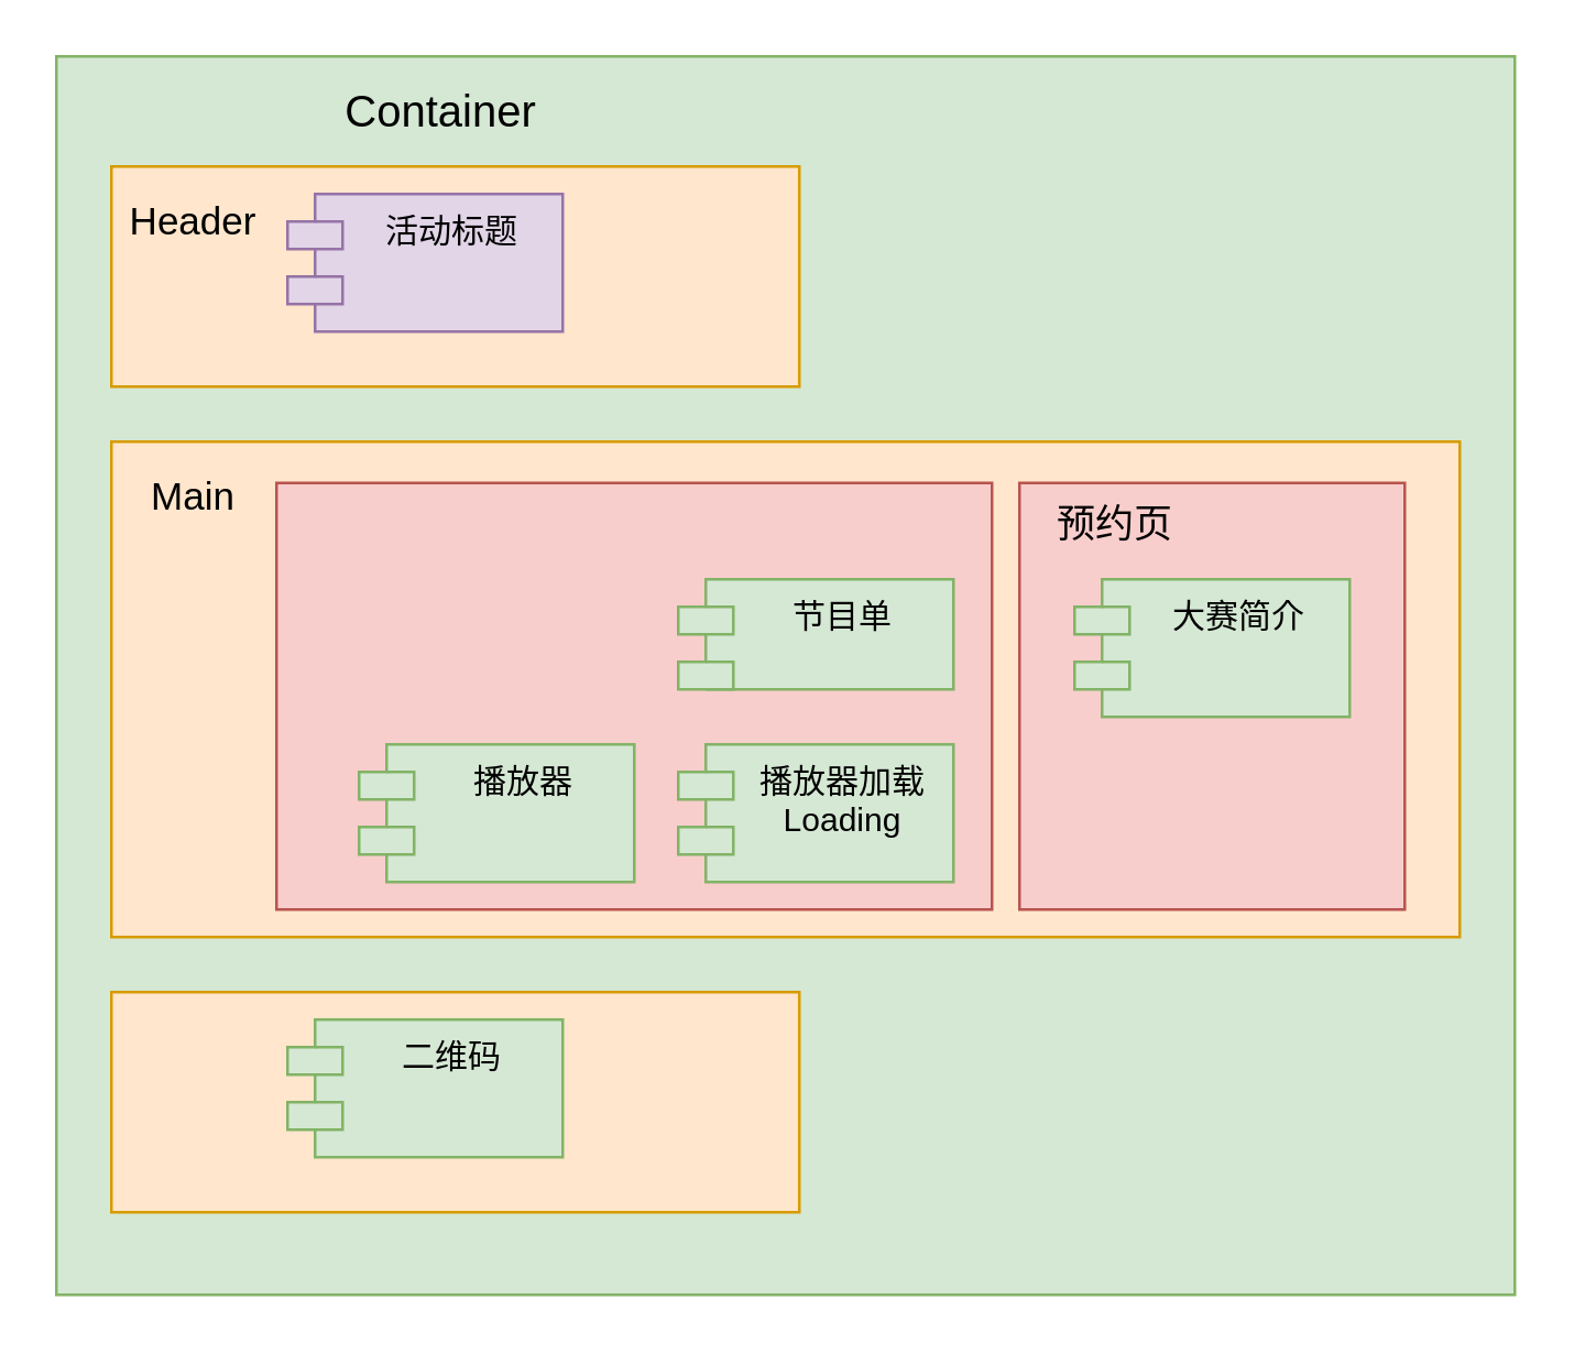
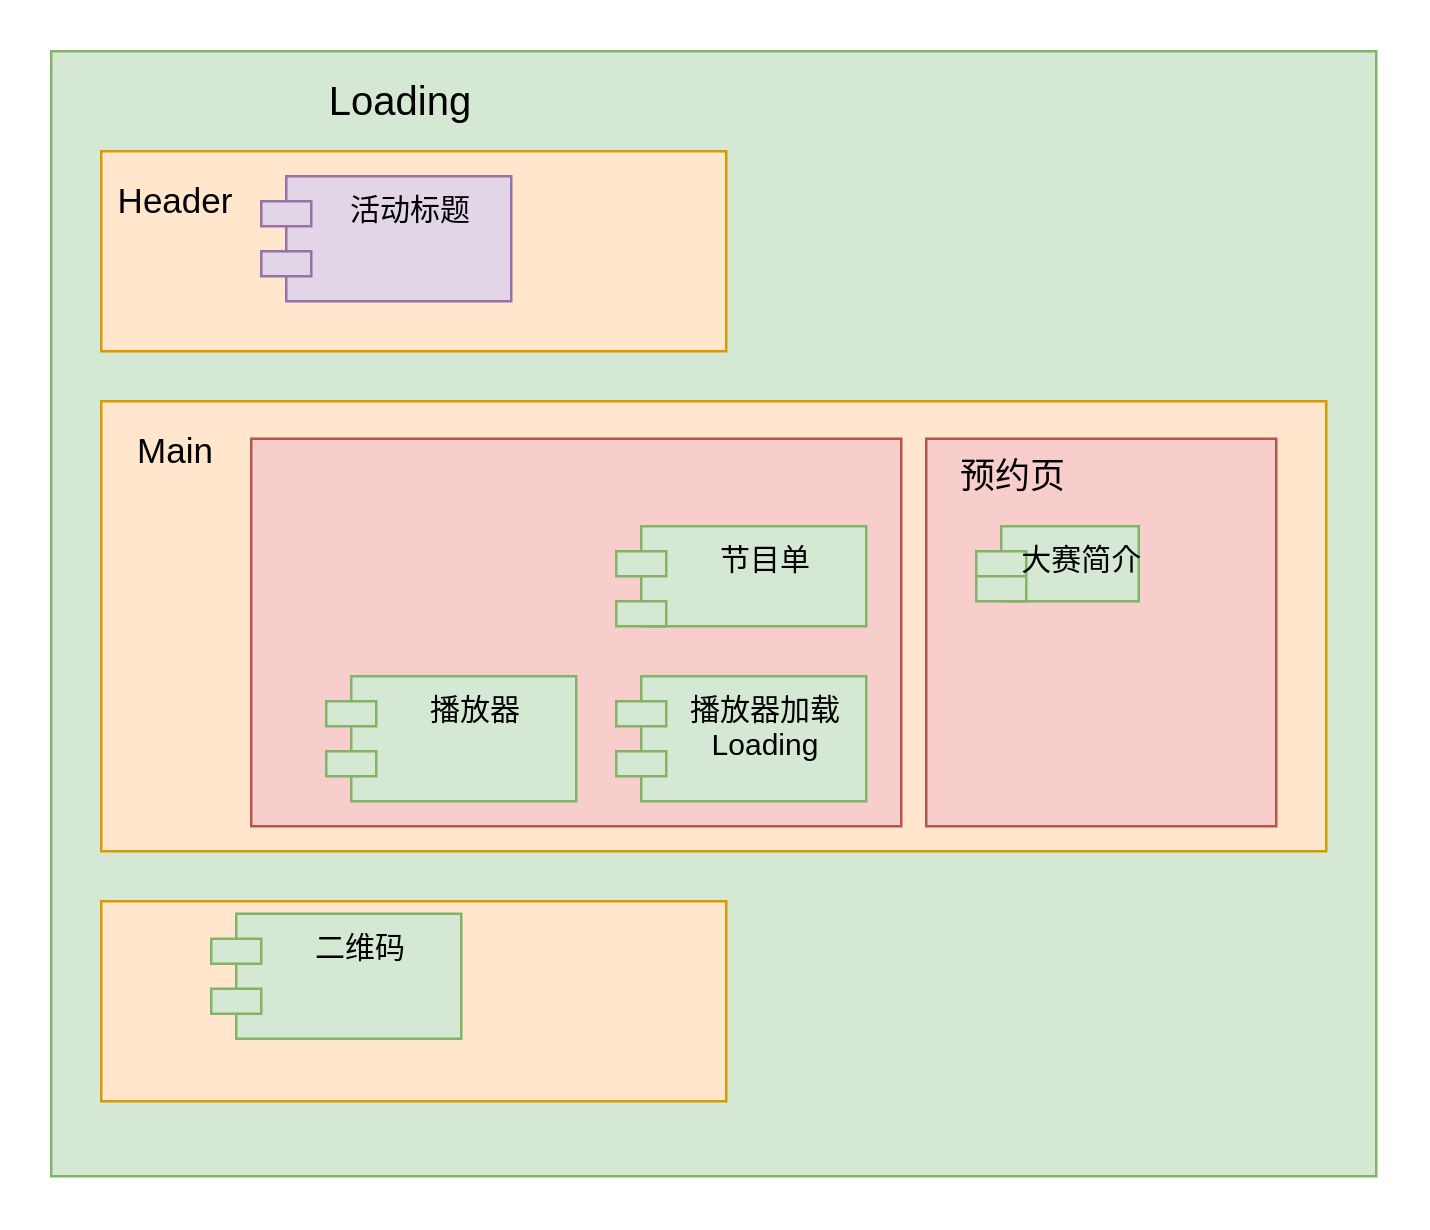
- <mxCell id="7" value="&lt;font style=&quot;font-size: 16px&quot;&gt;Container&lt;/font&gt;" style="text;html=1;strokeColor=none;fillColor=none;align=center;verticalAlign=middle;whiteSpace=wrap;rounded=0;" vertex="1" parent="1"><mxGeometry x="140" y="30" width="40" height="20" as="geometry" /></mxCell>
+ <mxCell id="7" value="&lt;font style=&quot;font-size: 16px&quot;&gt;Loading&lt;/font&gt;" style="text;html=1;strokeColor=none;fillColor=none;align=center;verticalAlign=middle;whiteSpace=wrap;rounded=0;" vertex="1" parent="1"><mxGeometry x="140" y="30" width="40" height="20" as="geometry" /></mxCell>
- <mxCell id="15" value="大赛简介" style="shape=module;align=left;spacingLeft=20;align=center;verticalAlign=top;fillColor=#d5e8d4;strokeColor=#82b366;" vertex="1" parent="1"><mxGeometry x="390" y="210" width="100" height="50" as="geometry" /></mxCell>
+ <mxCell id="15" value="大赛简介" style="shape=module;align=left;spacingLeft=20;align=center;verticalAlign=top;fillColor=#d5e8d4;strokeColor=#82b366;" vertex="1" parent="1"><mxGeometry x="390" y="210" width="65" height="30" as="geometry" /></mxCell>
- <mxCell id="17" value="二维码" style="shape=module;align=left;spacingLeft=20;align=center;verticalAlign=top;fillColor=#d5e8d4;strokeColor=#82b366;" vertex="1" parent="1"><mxGeometry x="104" y="370" width="100" height="50" as="geometry" /></mxCell>
+ <mxCell id="17" value="二维码" style="shape=module;align=left;spacingLeft=20;align=center;verticalAlign=top;fillColor=#d5e8d4;strokeColor=#82b366;" vertex="1" parent="1"><mxGeometry x="84" y="365" width="100" height="50" as="geometry" /></mxCell>
